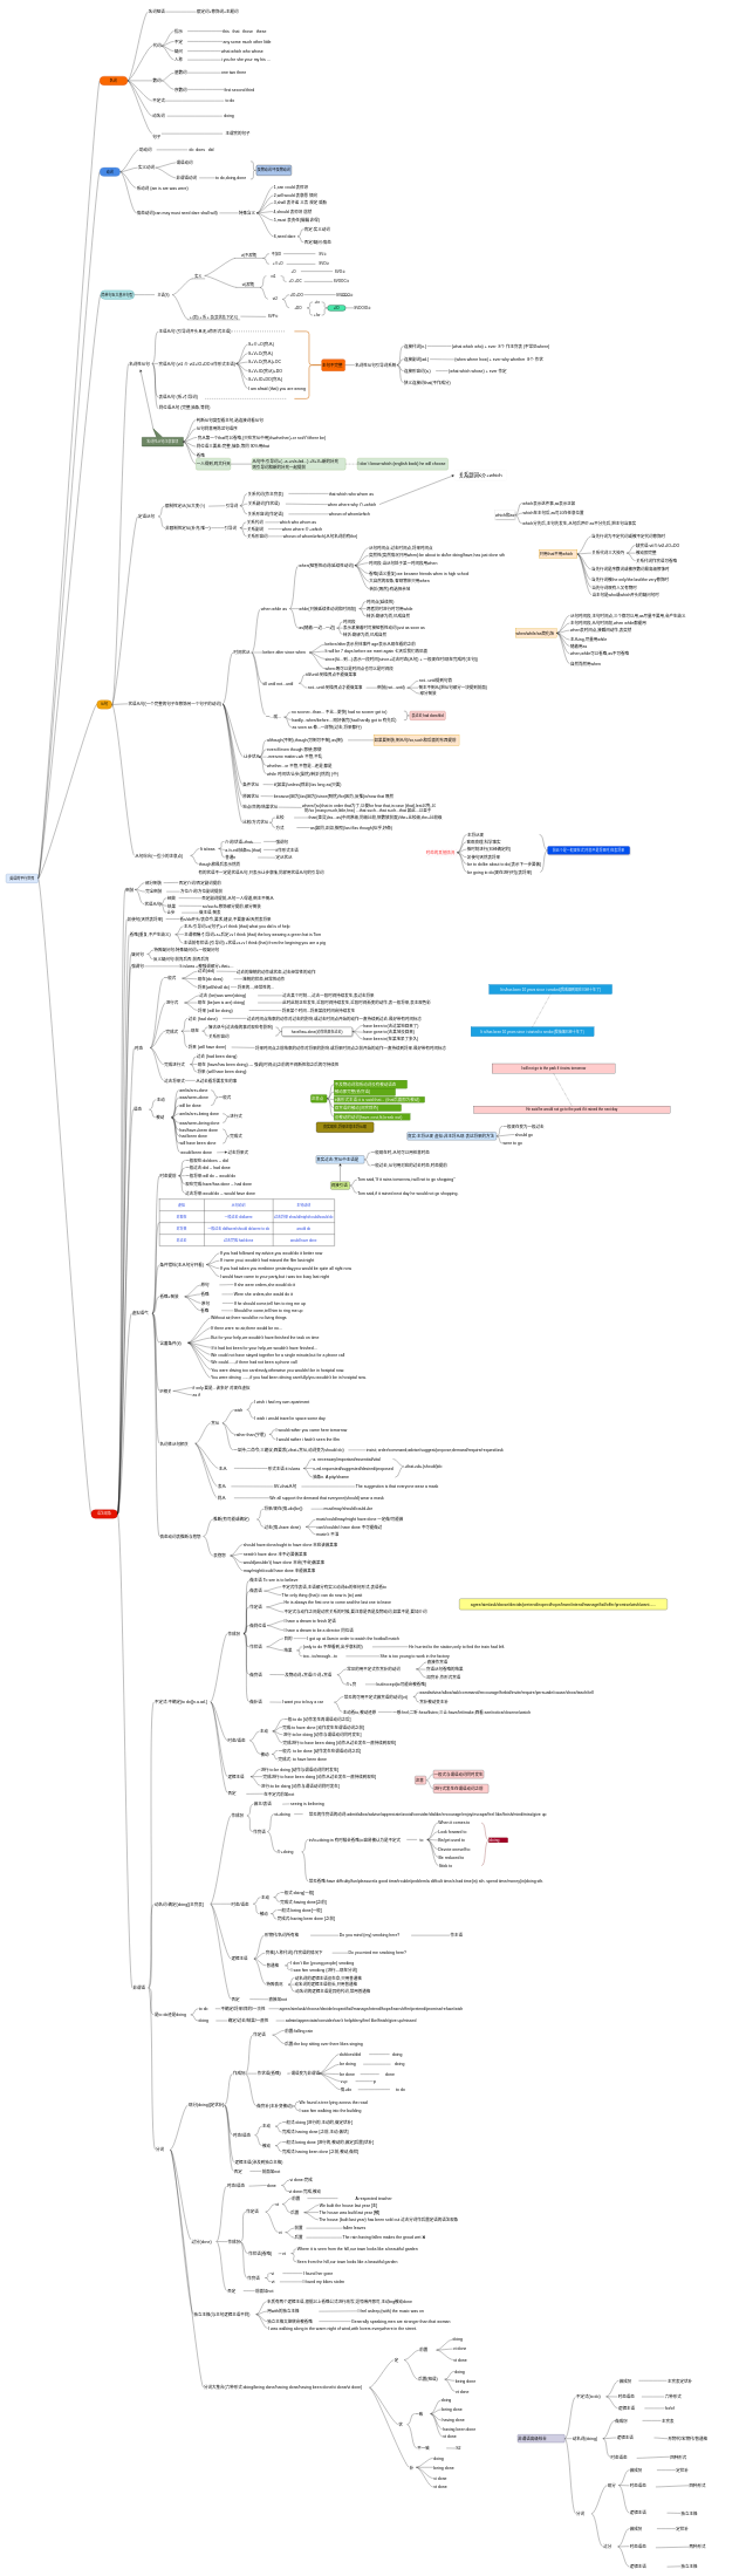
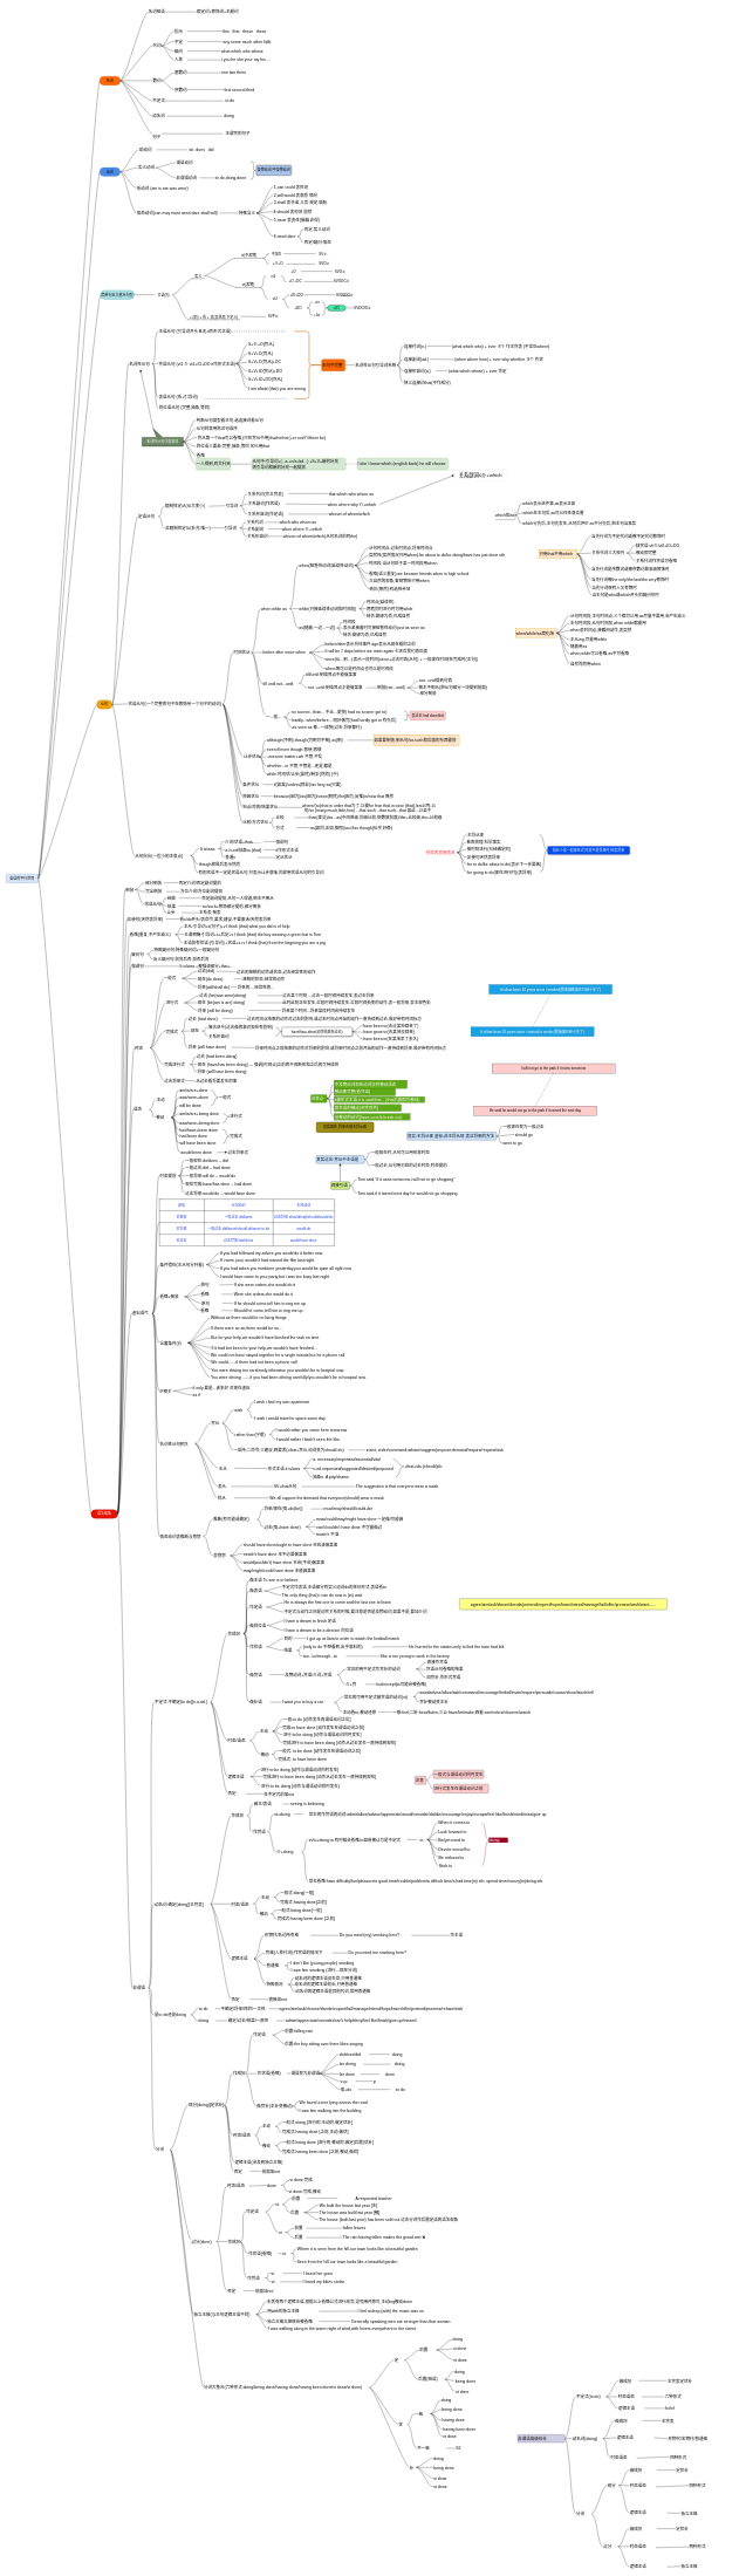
- <mxCell id="6" value="名词" style="whiteSpace=wrap;html=1;rounded=1;arcSize=50;align=center;verticalAlign=middle;strokeWidth=1;autosize=1;spacing=4;treeFolding=1;treeMoving=1;newEdgeStyle={&quot;edgeStyle&quot;:&quot;entityRelationEdgeStyle&quot;,&quot;startArrow&quot;:&quot;none&quot;,&quot;endArrow&quot;:&quot;none&quot;,&quot;segment&quot;:10,&quot;curved&quot;:1,&quot;sourcePerimeterSpacing&quot;:0,&quot;targetPerimeterSpacing&quot;:0};fillColor=#fa6800;fontColor=#000000;strokeColor=#C73500;" parent="1" vertex="1"><mxGeometry x="340" y="260" width="95" height="30" as="geometry" /></mxCell>
+ <mxCell id="6" value="名词" style="whiteSpace=wrap;html=1;rounded=1;arcSize=50;align=center;verticalAlign=middle;strokeWidth=1;autosize=1;spacing=4;treeFolding=1;treeMoving=1;newEdgeStyle={&quot;edgeStyle&quot;:&quot;entityRelationEdgeStyle&quot;,&quot;startArrow&quot;:&quot;none&quot;,&quot;endArrow&quot;:&quot;none&quot;,&quot;segment&quot;:10,&quot;curved&quot;:1,&quot;sourcePerimeterSpacing&quot;:0,&quot;targetPerimeterSpacing&quot;:0};fillColor=#fa6800;fontColor=#000000;strokeColor=#C73500;" parent="1" vertex="1"><mxGeometry x="340" y="260" width="70" height="30" as="geometry" /></mxCell>
+ <mxCell id="279" style="edgeStyle=entityRelationEdgeStyle;rounded=0;orthogonalLoop=1;jettySize=auto;html=1;startArrow=none;endArrow=none;segment=10;curved=1;sourcePerimeterSpacing=0;targetPerimeterSpacing=0;fontSize=14;exitX=0;exitY=0.5;exitDx=0;exitDy=0;entryX=1;entryY=0.5;entryDx=0;entryDy=0;" parent="1" source="280" target="273" edge="1"><mxGeometry relative="1" as="geometry"><mxPoint x="538.5" y="3176" as="sourcePoint" /><mxPoint x="525.5" y="3089" as="targetPoint" /></mxGeometry></mxCell>
- <mxCell id="438" value="做主语,倒表" style="text;html=1;strokeColor=none;fillColor=none;align=left;verticalAlign=middle;whiteSpace=wrap;rounded=0;fontSize=14;" parent="1" vertex="1"><mxGeometry x="678" y="3103" width="270" height="26" as="geometry" /></mxCell>
+ <mxCell id="438" value="主系表,倒表" style="text;html=1;strokeColor=none;fillColor=none;align=left;verticalAlign=middle;whiteSpace=wrap;rounded=0;fontSize=14;" parent="1" vertex="1"><mxGeometry x="678" y="3103" width="270" height="26" as="geometry" /></mxCell>
- <mxCell id="589" value="He said he would not go to the park if it rained the next day" style="rounded=0;whiteSpace=wrap;html=1;fillColor=#ffcccc;strokeColor=#36393d;" parent="1" vertex="1"><mxGeometry x="1618" y="3776" width="670" height="25" as="geometry" /></mxCell>
+ <mxCell id="589" value="He said he would not go to the park if it rained the next day" style="rounded=0;whiteSpace=wrap;html=1;fillColor=#ffcccc;strokeColor=#36393d;" parent="1" vertex="1"><mxGeometry x="1618" y="3776" width="420" height="32.5" as="geometry" /></mxCell>
